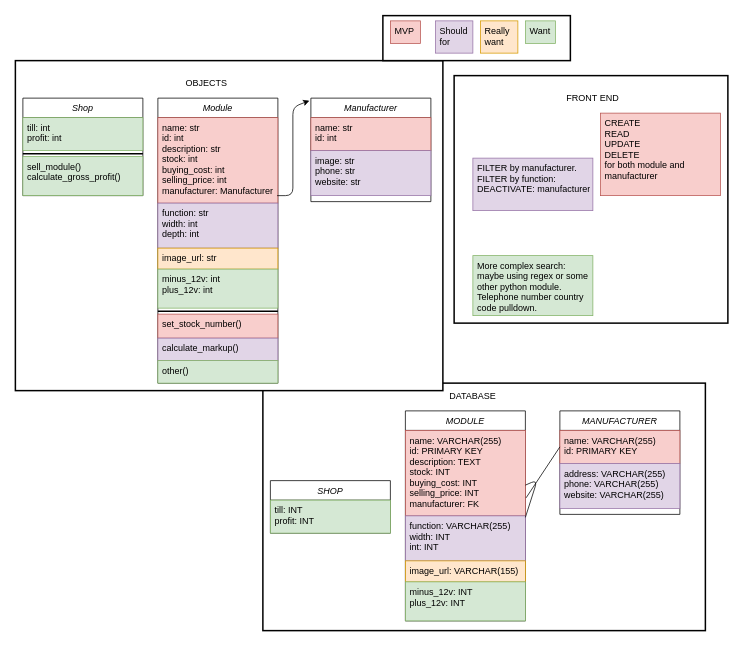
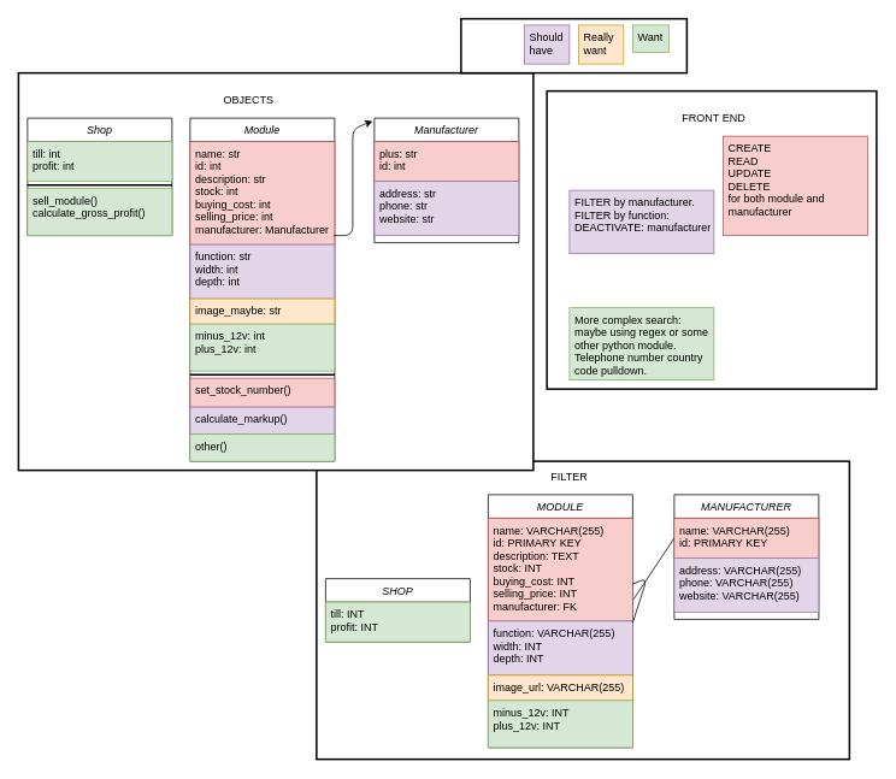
- <mxCell id="26" value="Should&#10;for" style="text;align=left;verticalAlign=top;spacingLeft=4;spacingRight=4;overflow=hidden;rotatable=0;points=[[0,0.5],[1,0.5]];portConstraint=eastwest;rounded=0;shadow=0;html=0;fillColor=#e1d5e7;strokeColor=#9673a6;" parent="24" vertex="1"><mxGeometry x="60" width="50" height="43" as="geometry" /></mxCell>
+ <mxCell id="26" value="Should&#10;have" style="text;align=left;verticalAlign=top;spacingLeft=4;spacingRight=4;overflow=hidden;rotatable=0;points=[[0,0.5],[1,0.5]];portConstraint=eastwest;rounded=0;shadow=0;html=0;fillColor=#e1d5e7;strokeColor=#9673a6;" parent="24" vertex="1"><mxGeometry x="60" width="50" height="43" as="geometry" /></mxCell>
- <mxCell id="28" value="MVP" style="text;align=left;verticalAlign=top;spacingLeft=4;spacingRight=4;overflow=hidden;rotatable=0;points=[[0,0.5],[1,0.5]];portConstraint=eastwest;rounded=0;shadow=0;html=0;fillColor=#f8cecc;strokeColor=#b85450;" parent="27" vertex="1"><mxGeometry width="40" height="30" as="geometry" /></mxCell>
- <mxCell id="17" value="name: str&#10;id: int&#10;" style="text;align=left;verticalAlign=top;spacingLeft=4;spacingRight=4;overflow=hidden;rotatable=0;points=[[0,0.5],[1,0.5]];portConstraint=eastwest;fillColor=#f8cecc;strokeColor=#b85450;" parent="16" vertex="1"><mxGeometry y="26" width="160" height="44" as="geometry" /></mxCell>
+ <mxCell id="17" value="plus: str&#10;id: int&#10;" style="text;align=left;verticalAlign=top;spacingLeft=4;spacingRight=4;overflow=hidden;rotatable=0;points=[[0,0.5],[1,0.5]];portConstraint=eastwest;fillColor=#f8cecc;strokeColor=#b85450;" parent="16" vertex="1"><mxGeometry y="26" width="160" height="44" as="geometry" /></mxCell>
- <mxCell id="18" value="image: str&#10;phone: str&#10;website: str" style="text;align=left;verticalAlign=top;spacingLeft=4;spacingRight=4;overflow=hidden;rotatable=0;points=[[0,0.5],[1,0.5]];portConstraint=eastwest;rounded=0;shadow=0;html=0;fillColor=#e1d5e7;strokeColor=#9673a6;" parent="16" vertex="1"><mxGeometry y="70" width="160" height="60" as="geometry" /></mxCell>
+ <mxCell id="18" value="address: str&#10;phone: str&#10;website: str" style="text;align=left;verticalAlign=top;spacingLeft=4;spacingRight=4;overflow=hidden;rotatable=0;points=[[0,0.5],[1,0.5]];portConstraint=eastwest;rounded=0;shadow=0;html=0;fillColor=#e1d5e7;strokeColor=#9673a6;" parent="16" vertex="1"><mxGeometry y="70" width="160" height="60" as="geometry" /></mxCell>
- <mxCell id="10" value="image_url: str" style="text;align=left;verticalAlign=top;spacingLeft=4;spacingRight=4;overflow=hidden;rotatable=0;points=[[0,0.5],[1,0.5]];portConstraint=eastwest;rounded=0;shadow=0;html=0;fillColor=#ffe6cc;strokeColor=#d79b00;" parent="7" vertex="1"><mxGeometry y="200" width="160" height="28" as="geometry" /></mxCell>
+ <mxCell id="10" value="image_maybe: str" style="text;align=left;verticalAlign=top;spacingLeft=4;spacingRight=4;overflow=hidden;rotatable=0;points=[[0,0.5],[1,0.5]];portConstraint=eastwest;rounded=0;shadow=0;html=0;fillColor=#ffe6cc;strokeColor=#d79b00;" parent="7" vertex="1"><mxGeometry y="200" width="160" height="28" as="geometry" /></mxCell>
- <mxCell id="45" value="DATABASE" style="text;html=1;strokeColor=none;fillColor=none;align=center;verticalAlign=middle;whiteSpace=wrap;rounded=0;" parent="38" vertex="1"><mxGeometry x="70" width="40" height="20" as="geometry" /></mxCell>
+ <mxCell id="45" value="FILTER" style="text;html=1;strokeColor=none;fillColor=none;align=center;verticalAlign=middle;whiteSpace=wrap;rounded=0;" parent="38" vertex="1"><mxGeometry x="70" width="40" height="20" as="geometry" /></mxCell>
- <mxCell id="41" value="function: VARCHAR(255)&#10;width: INT&#10;int: INT&#10;" style="text;align=left;verticalAlign=top;spacingLeft=4;spacingRight=4;overflow=hidden;rotatable=0;points=[[0,0.5],[1,0.5]];portConstraint=eastwest;rounded=0;shadow=0;html=0;fillColor=#e1d5e7;strokeColor=#9673a6;" parent="39" vertex="1"><mxGeometry y="140" width="160" height="60" as="geometry" /></mxCell>
+ <mxCell id="41" value="function: VARCHAR(255)&#10;width: INT&#10;depth: INT&#10;" style="text;align=left;verticalAlign=top;spacingLeft=4;spacingRight=4;overflow=hidden;rotatable=0;points=[[0,0.5],[1,0.5]];portConstraint=eastwest;rounded=0;shadow=0;html=0;fillColor=#e1d5e7;strokeColor=#9673a6;" parent="39" vertex="1"><mxGeometry y="140" width="160" height="60" as="geometry" /></mxCell>
- <mxCell id="42" value="image_url: VARCHAR(155)" style="text;align=left;verticalAlign=top;spacingLeft=4;spacingRight=4;overflow=hidden;rotatable=0;points=[[0,0.5],[1,0.5]];portConstraint=eastwest;rounded=0;shadow=0;html=0;fillColor=#ffe6cc;strokeColor=#d79b00;" parent="39" vertex="1"><mxGeometry y="200" width="160" height="28" as="geometry" /></mxCell>
+ <mxCell id="42" value="image_url: VARCHAR(255)" style="text;align=left;verticalAlign=top;spacingLeft=4;spacingRight=4;overflow=hidden;rotatable=0;points=[[0,0.5],[1,0.5]];portConstraint=eastwest;rounded=0;shadow=0;html=0;fillColor=#ffe6cc;strokeColor=#d79b00;" parent="39" vertex="1"><mxGeometry y="200" width="160" height="28" as="geometry" /></mxCell>
